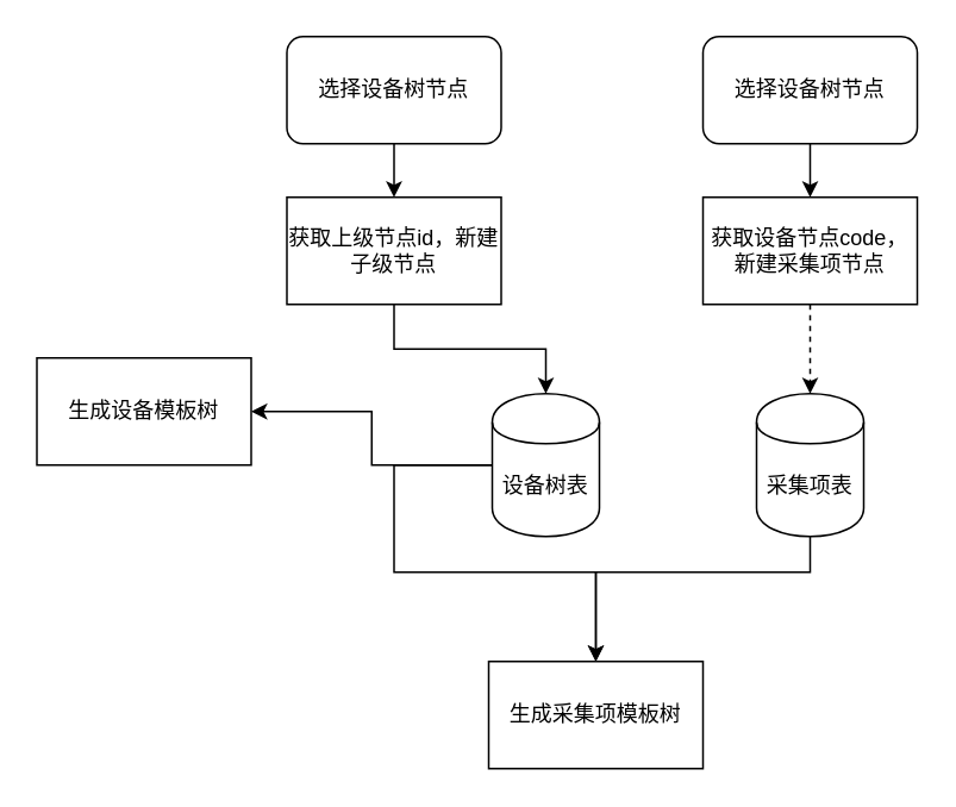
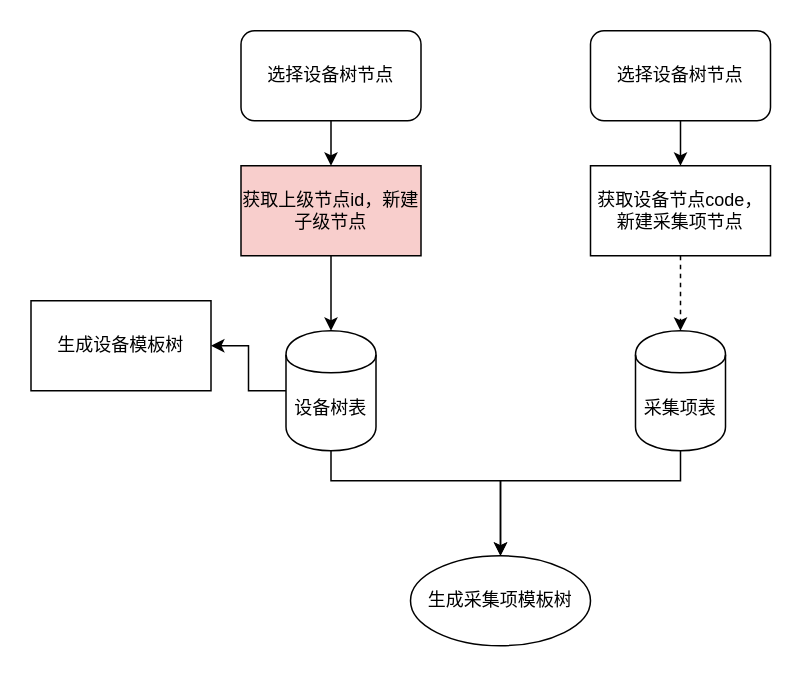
- <mxCell id="5" value="获取上级节点id，新建子级节点" style="rounded=0;whiteSpace=wrap;html=1;" vertex="1" parent="1"><mxGeometry x="160" y="110" width="120" height="60" as="geometry" /></mxCell>
+ <mxCell id="5" value="获取上级节点id，新建子级节点" style="rounded=0;whiteSpace=wrap;html=1;fillColor=#f8cecc;" vertex="1" parent="1"><mxGeometry x="160" y="110" width="120" height="60" as="geometry" /></mxCell>
- <mxCell id="8" value="设备树表" style="shape=cylinder;whiteSpace=wrap;html=1;boundedLbl=1;backgroundOutline=1;" vertex="1" parent="1"><mxGeometry x="275" y="220" width="60" height="80" as="geometry" /></mxCell>
+ <mxCell id="8" value="设备树表" style="shape=cylinder;whiteSpace=wrap;html=1;boundedLbl=1;backgroundOutline=1;" vertex="1" parent="1"><mxGeometry x="190" y="220" width="60" height="80" as="geometry" /></mxCell>
- <mxCell id="16" value="生成采集项模板树" style="rounded=0;whiteSpace=wrap;html=1;" vertex="1" parent="1"><mxGeometry x="273" y="370" width="120" height="60" as="geometry" /></mxCell>
+ <mxCell id="16" value="生成采集项模板树" style="ellipse;whiteSpace=wrap;html=1;" vertex="1" parent="1"><mxGeometry x="273" y="370" width="120" height="60" as="geometry" /></mxCell>
